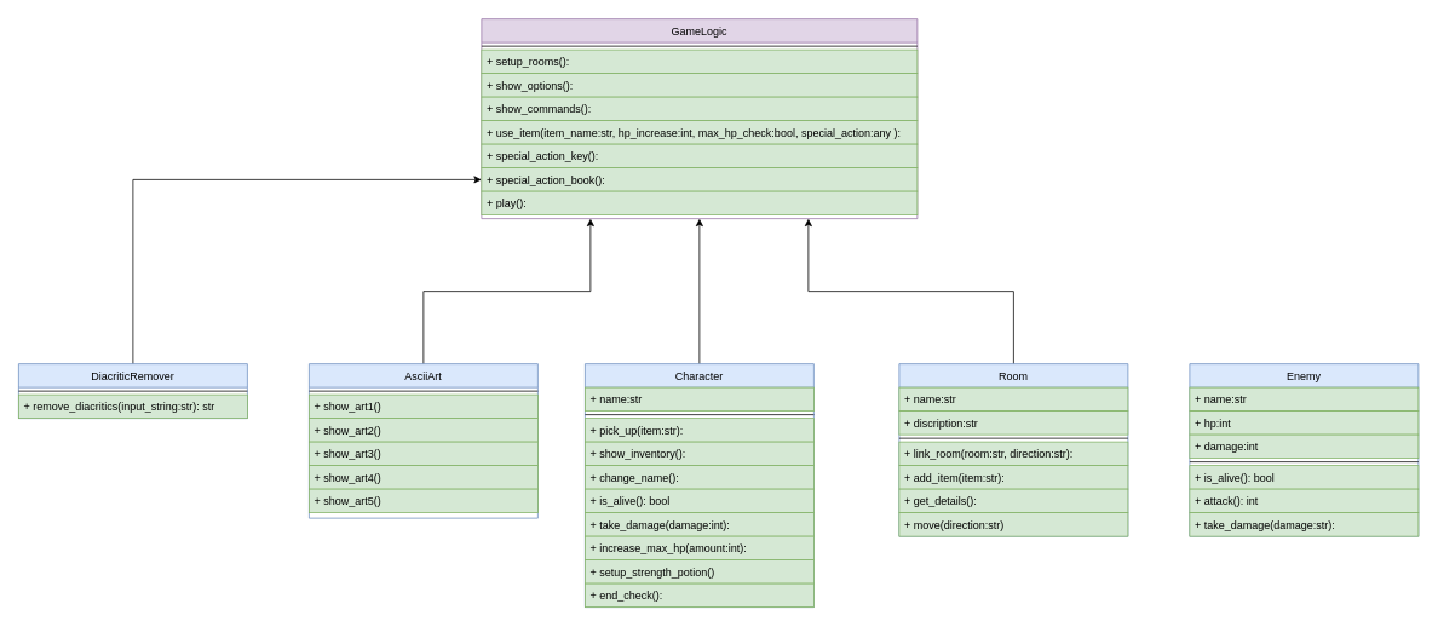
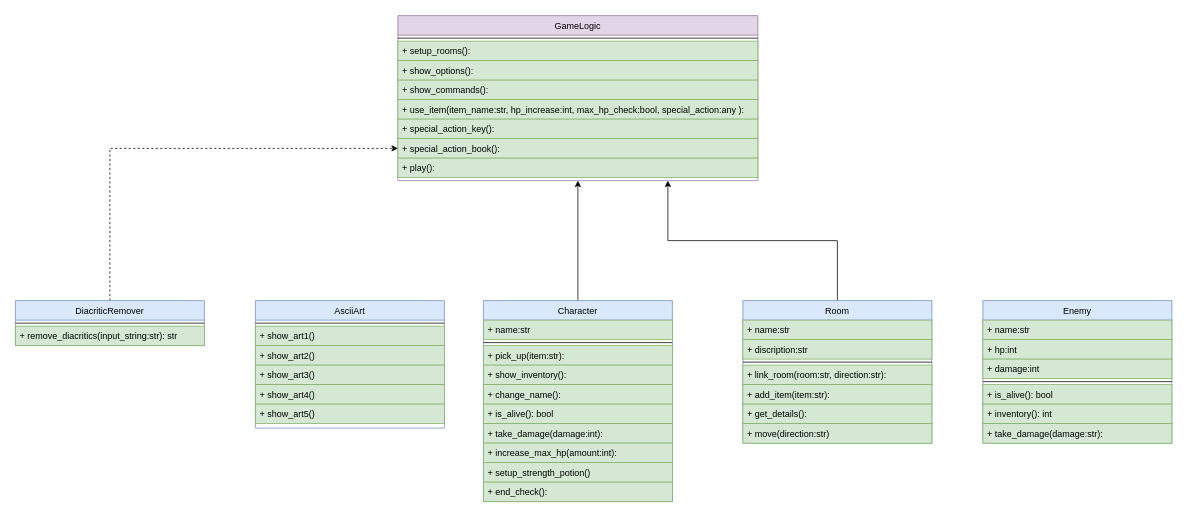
- <mxCell id="48" style="edgeStyle=orthogonalEdgeStyle;rounded=0;orthogonalLoop=1;jettySize=auto;html=1;exitX=0.5;exitY=0;exitDx=0;exitDy=0;entryX=0;entryY=0.5;entryDx=0;entryDy=0;" edge="1" parent="1" source="49" target="46"><mxGeometry relative="1" as="geometry" /></mxCell>
+ <mxCell id="48" style="edgeStyle=orthogonalEdgeStyle;rounded=0;orthogonalLoop=1;jettySize=auto;html=1;exitX=0.5;exitY=0;exitDx=0;exitDy=0;entryX=0;entryY=0.5;entryDx=0;entryDy=0;dashed=1;" edge="1" parent="1" source="49" target="46"><mxGeometry relative="1" as="geometry" /></mxCell>
- <mxCell id="2" style="edgeStyle=orthogonalEdgeStyle;rounded=0;orthogonalLoop=1;jettySize=auto;html=1;exitX=0.5;exitY=0;exitDx=0;exitDy=0;entryX=0.25;entryY=1;entryDx=0;entryDy=0;" edge="1" parent="1" source="3" target="39"><mxGeometry relative="1" as="geometry" /></mxCell>
- <mxCell id="25" value="+ attack(): int" style="text;align=left;verticalAlign=top;spacingLeft=4;spacingRight=4;overflow=hidden;rotatable=0;points=[[0,0.5],[1,0.5]];portConstraint=eastwest;fillColor=#d5e8d4;strokeColor=#82b366;" parent="19" vertex="1"><mxGeometry y="138" width="252" height="26" as="geometry" /></mxCell>
+ <mxCell id="25" value="+ inventory(): int" style="text;align=left;verticalAlign=top;spacingLeft=4;spacingRight=4;overflow=hidden;rotatable=0;points=[[0,0.5],[1,0.5]];portConstraint=eastwest;fillColor=#d5e8d4;strokeColor=#82b366;" parent="19" vertex="1"><mxGeometry y="138" width="252" height="26" as="geometry" /></mxCell>
